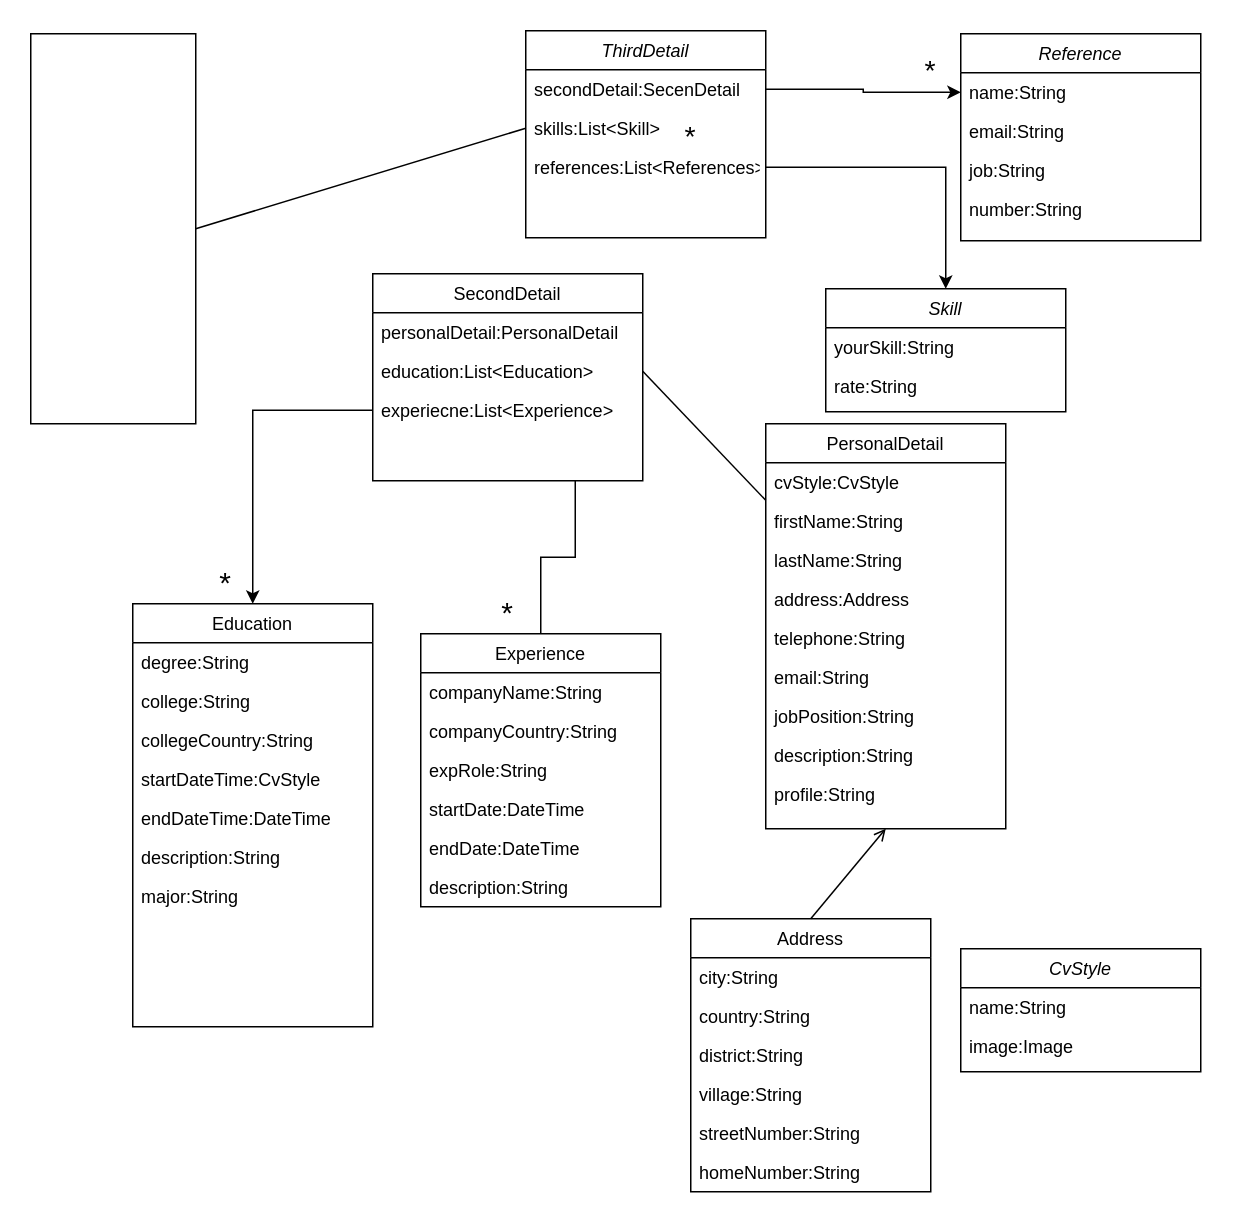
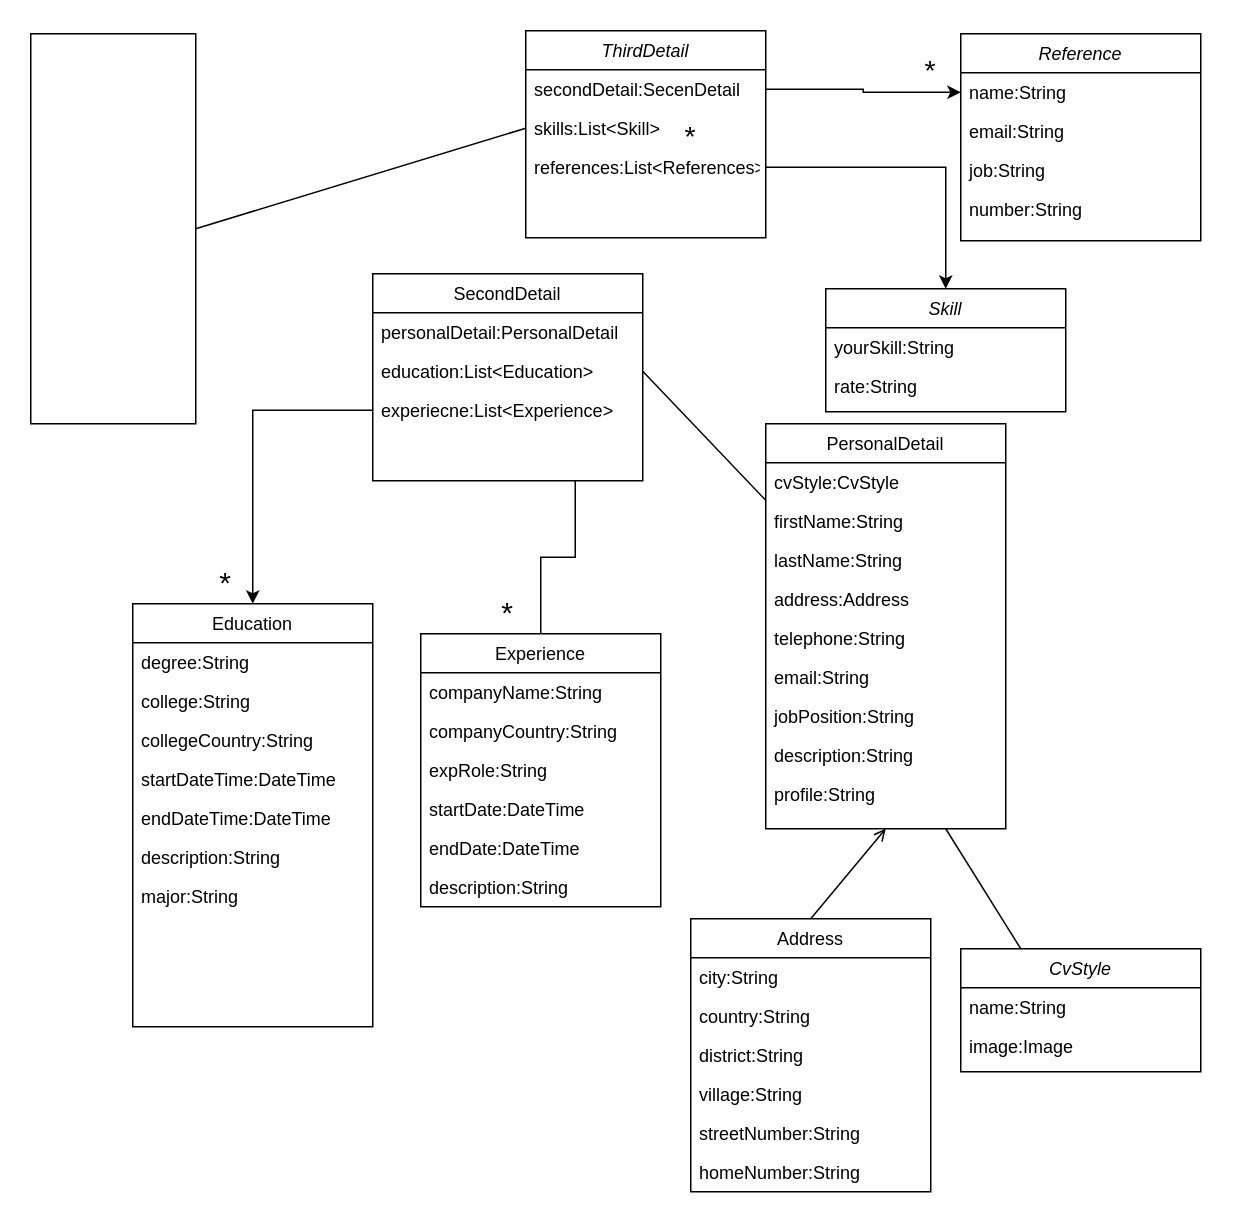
- <mxCell id="22" value="startDateTime:CvStyle" style="text;align=left;verticalAlign=top;spacingLeft=4;spacingRight=4;overflow=hidden;rotatable=0;points=[[0,0.5],[1,0.5]];portConstraint=eastwest;" vertex="1" parent="18"><mxGeometry y="104" width="160" height="26" as="geometry" /></mxCell>
+ <mxCell id="22" value="startDateTime:DateTime" style="text;align=left;verticalAlign=top;spacingLeft=4;spacingRight=4;overflow=hidden;rotatable=0;points=[[0,0.5],[1,0.5]];portConstraint=eastwest;" vertex="1" parent="18"><mxGeometry y="104" width="160" height="26" as="geometry" /></mxCell>
+ <mxCell id="60" value="" style="endArrow=none;html=1;rounded=0;entryX=0.75;entryY=1;entryDx=0;entryDy=0;exitX=0.25;exitY=0;exitDx=0;exitDy=0;" edge="1" parent="1" source="57" target="26"><mxGeometry width="50" height="50" relative="1" as="geometry"><mxPoint x="190" y="932" as="sourcePoint" /><mxPoint x="200" y="882" as="targetPoint" /></mxGeometry></mxCell>
